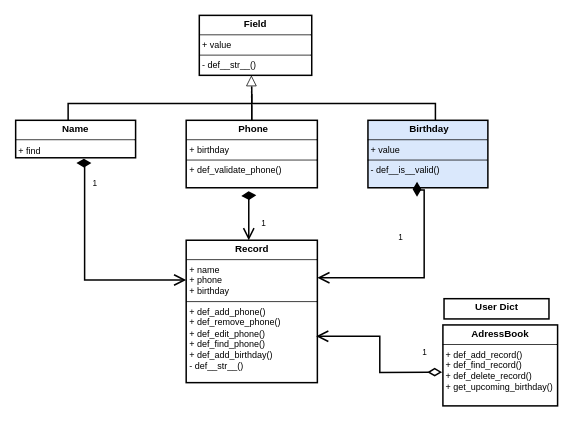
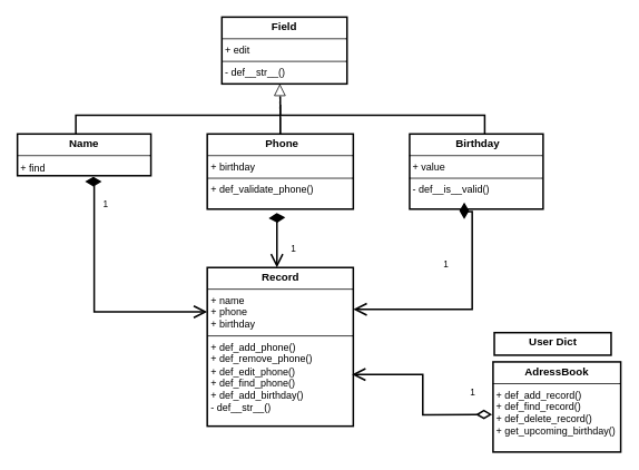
- <mxCell id="2" value="&lt;p style=&quot;margin: 4px 0px 0px; text-align: center;&quot;&gt;&lt;b style=&quot;&quot;&gt;&lt;font style=&quot;font-size: 13px;&quot;&gt;Field&lt;/font&gt;&lt;/b&gt;&lt;/p&gt;&lt;hr size=&quot;1&quot; style=&quot;border-style: solid;&quot;&gt;&lt;p style=&quot;margin: 0px 0px 0px 4px;&quot;&gt;&lt;font style=&quot;font-size: 12px;&quot;&gt;+ value&lt;/font&gt;&lt;/p&gt;&lt;hr size=&quot;1&quot; style=&quot;border-style: solid;&quot;&gt;&lt;p style=&quot;margin: 0px 0px 0px 4px;&quot;&gt;&lt;font style=&quot;font-size: 12px;&quot;&gt;- def__str__()&lt;/font&gt;&lt;/p&gt;" style="verticalAlign=top;align=left;overflow=fill;html=1;whiteSpace=wrap;strokeWidth=2;" vertex="1" parent="1"><mxGeometry x="265" y="20" width="150" height="80" as="geometry" /></mxCell>
+ <mxCell id="2" value="&lt;p style=&quot;margin: 4px 0px 0px; text-align: center;&quot;&gt;&lt;b style=&quot;&quot;&gt;&lt;font style=&quot;font-size: 13px;&quot;&gt;Field&lt;/font&gt;&lt;/b&gt;&lt;/p&gt;&lt;hr size=&quot;1&quot; style=&quot;border-style: solid;&quot;&gt;&lt;p style=&quot;margin: 0px 0px 0px 4px;&quot;&gt;&lt;font style=&quot;font-size: 12px;&quot;&gt;+ edit&lt;/font&gt;&lt;/p&gt;&lt;hr size=&quot;1&quot; style=&quot;border-style: solid;&quot;&gt;&lt;p style=&quot;margin: 0px 0px 0px 4px;&quot;&gt;&lt;font style=&quot;font-size: 12px;&quot;&gt;- def__str__()&lt;/font&gt;&lt;/p&gt;" style="verticalAlign=top;align=left;overflow=fill;html=1;whiteSpace=wrap;strokeWidth=2;" vertex="1" parent="1"><mxGeometry x="265" y="20" width="150" height="80" as="geometry" /></mxCell>
- <mxCell id="6" value="&lt;p style=&quot;margin:0px;margin-top:4px;text-align:center;&quot;&gt;&lt;b style=&quot;font-size: 13px;&quot;&gt;&amp;nbsp;Birthday&lt;/b&gt;&lt;/p&gt;&lt;hr size=&quot;1&quot; style=&quot;border-style:solid;&quot;&gt;&lt;p style=&quot;margin:0px;margin-left:4px;&quot;&gt;+ value&lt;/p&gt;&lt;hr size=&quot;1&quot; style=&quot;border-style:solid;&quot;&gt;&lt;p style=&quot;margin:0px;margin-left:4px;&quot;&gt;- def__is__valid()&lt;/p&gt;" style="verticalAlign=top;align=left;overflow=fill;html=1;whiteSpace=wrap;strokeWidth=2;fillColor=#dae8fc;" vertex="1" parent="1"><mxGeometry x="490" y="160" width="160" height="90" as="geometry" /></mxCell>
+ <mxCell id="6" value="&lt;p style=&quot;margin:0px;margin-top:4px;text-align:center;&quot;&gt;&lt;b style=&quot;font-size: 13px;&quot;&gt;&amp;nbsp;Birthday&lt;/b&gt;&lt;/p&gt;&lt;hr size=&quot;1&quot; style=&quot;border-style:solid;&quot;&gt;&lt;p style=&quot;margin:0px;margin-left:4px;&quot;&gt;+ value&lt;/p&gt;&lt;hr size=&quot;1&quot; style=&quot;border-style:solid;&quot;&gt;&lt;p style=&quot;margin:0px;margin-left:4px;&quot;&gt;- def__is__valid()&lt;/p&gt;" style="verticalAlign=top;align=left;overflow=fill;html=1;whiteSpace=wrap;strokeWidth=2;" vertex="1" parent="1"><mxGeometry x="490" y="160" width="160" height="90" as="geometry" /></mxCell>
